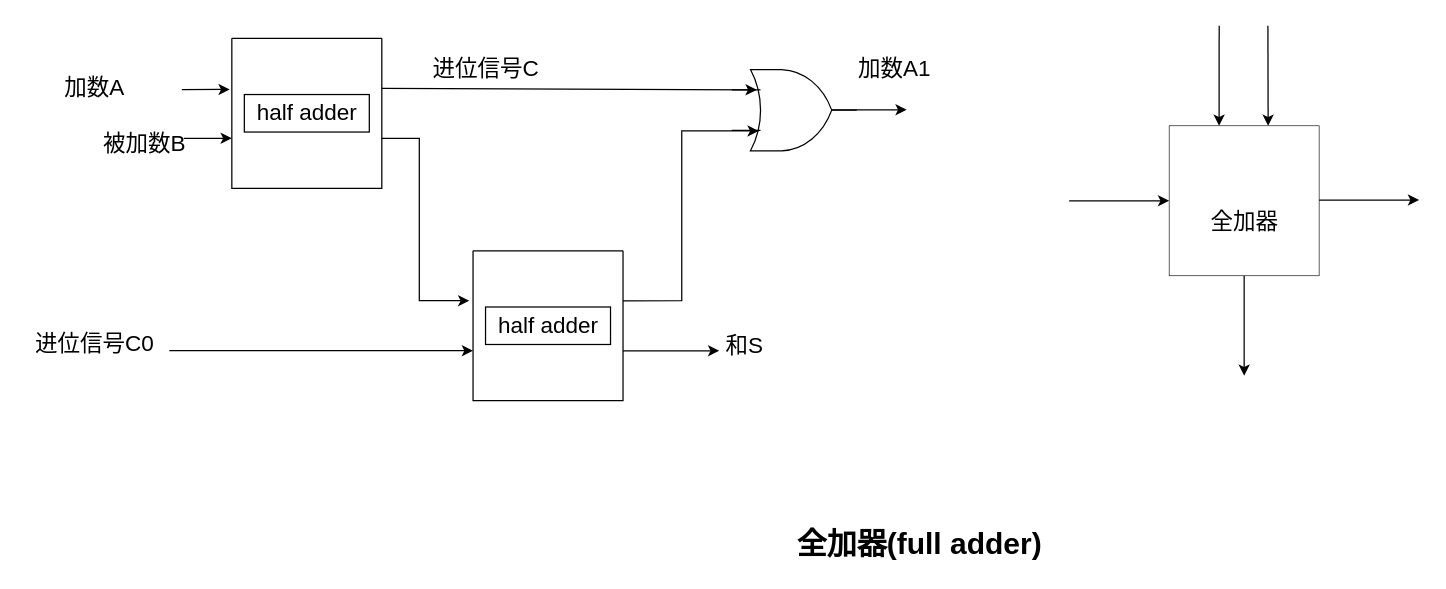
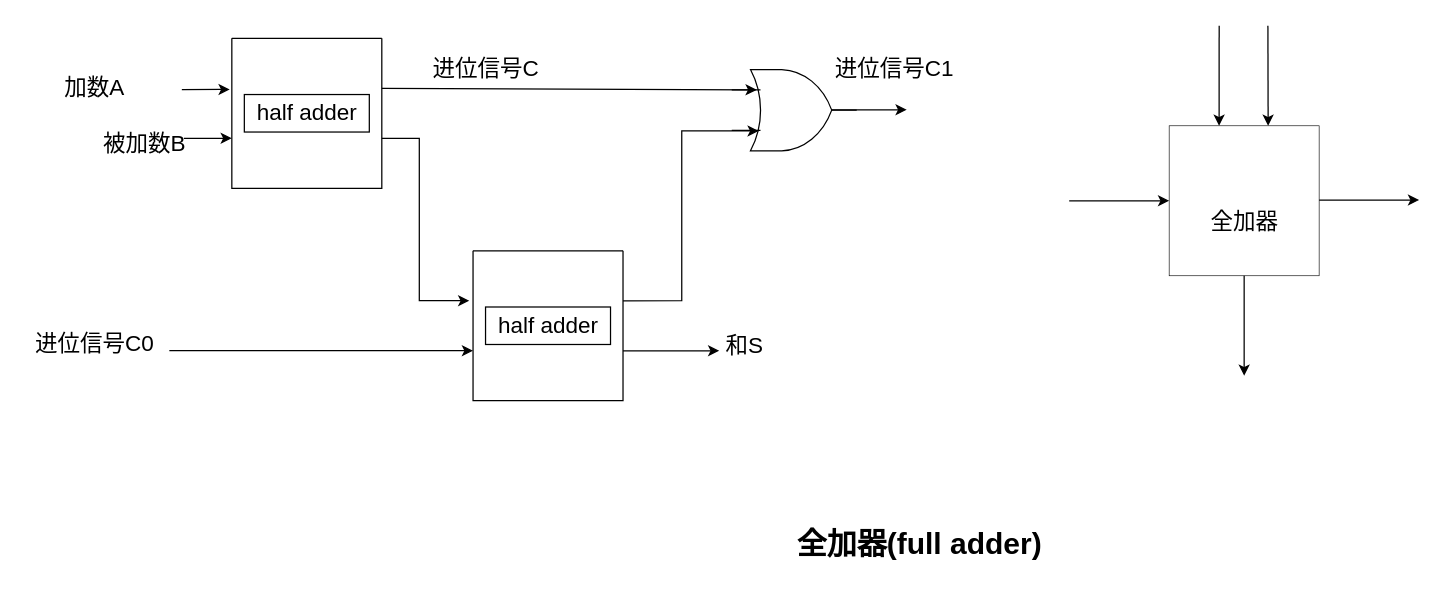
- <mxCell id="13" value="加数A1" style="text;html=1;align=center;verticalAlign=middle;resizable=0;points=[];autosize=1;strokeColor=none;fillColor=none;fontSize=18;fontFamily=Helvetica;fontColor=default;" vertex="1" parent="1"><mxGeometry x="660" y="40" width="110" height="30" as="geometry" /></mxCell>
+ <mxCell id="13" value="进位信号C1" style="text;html=1;align=center;verticalAlign=middle;resizable=0;points=[];autosize=1;strokeColor=none;fillColor=none;fontSize=18;fontFamily=Helvetica;fontColor=default;" vertex="1" parent="1"><mxGeometry x="660" y="40" width="110" height="30" as="geometry" /></mxCell>
